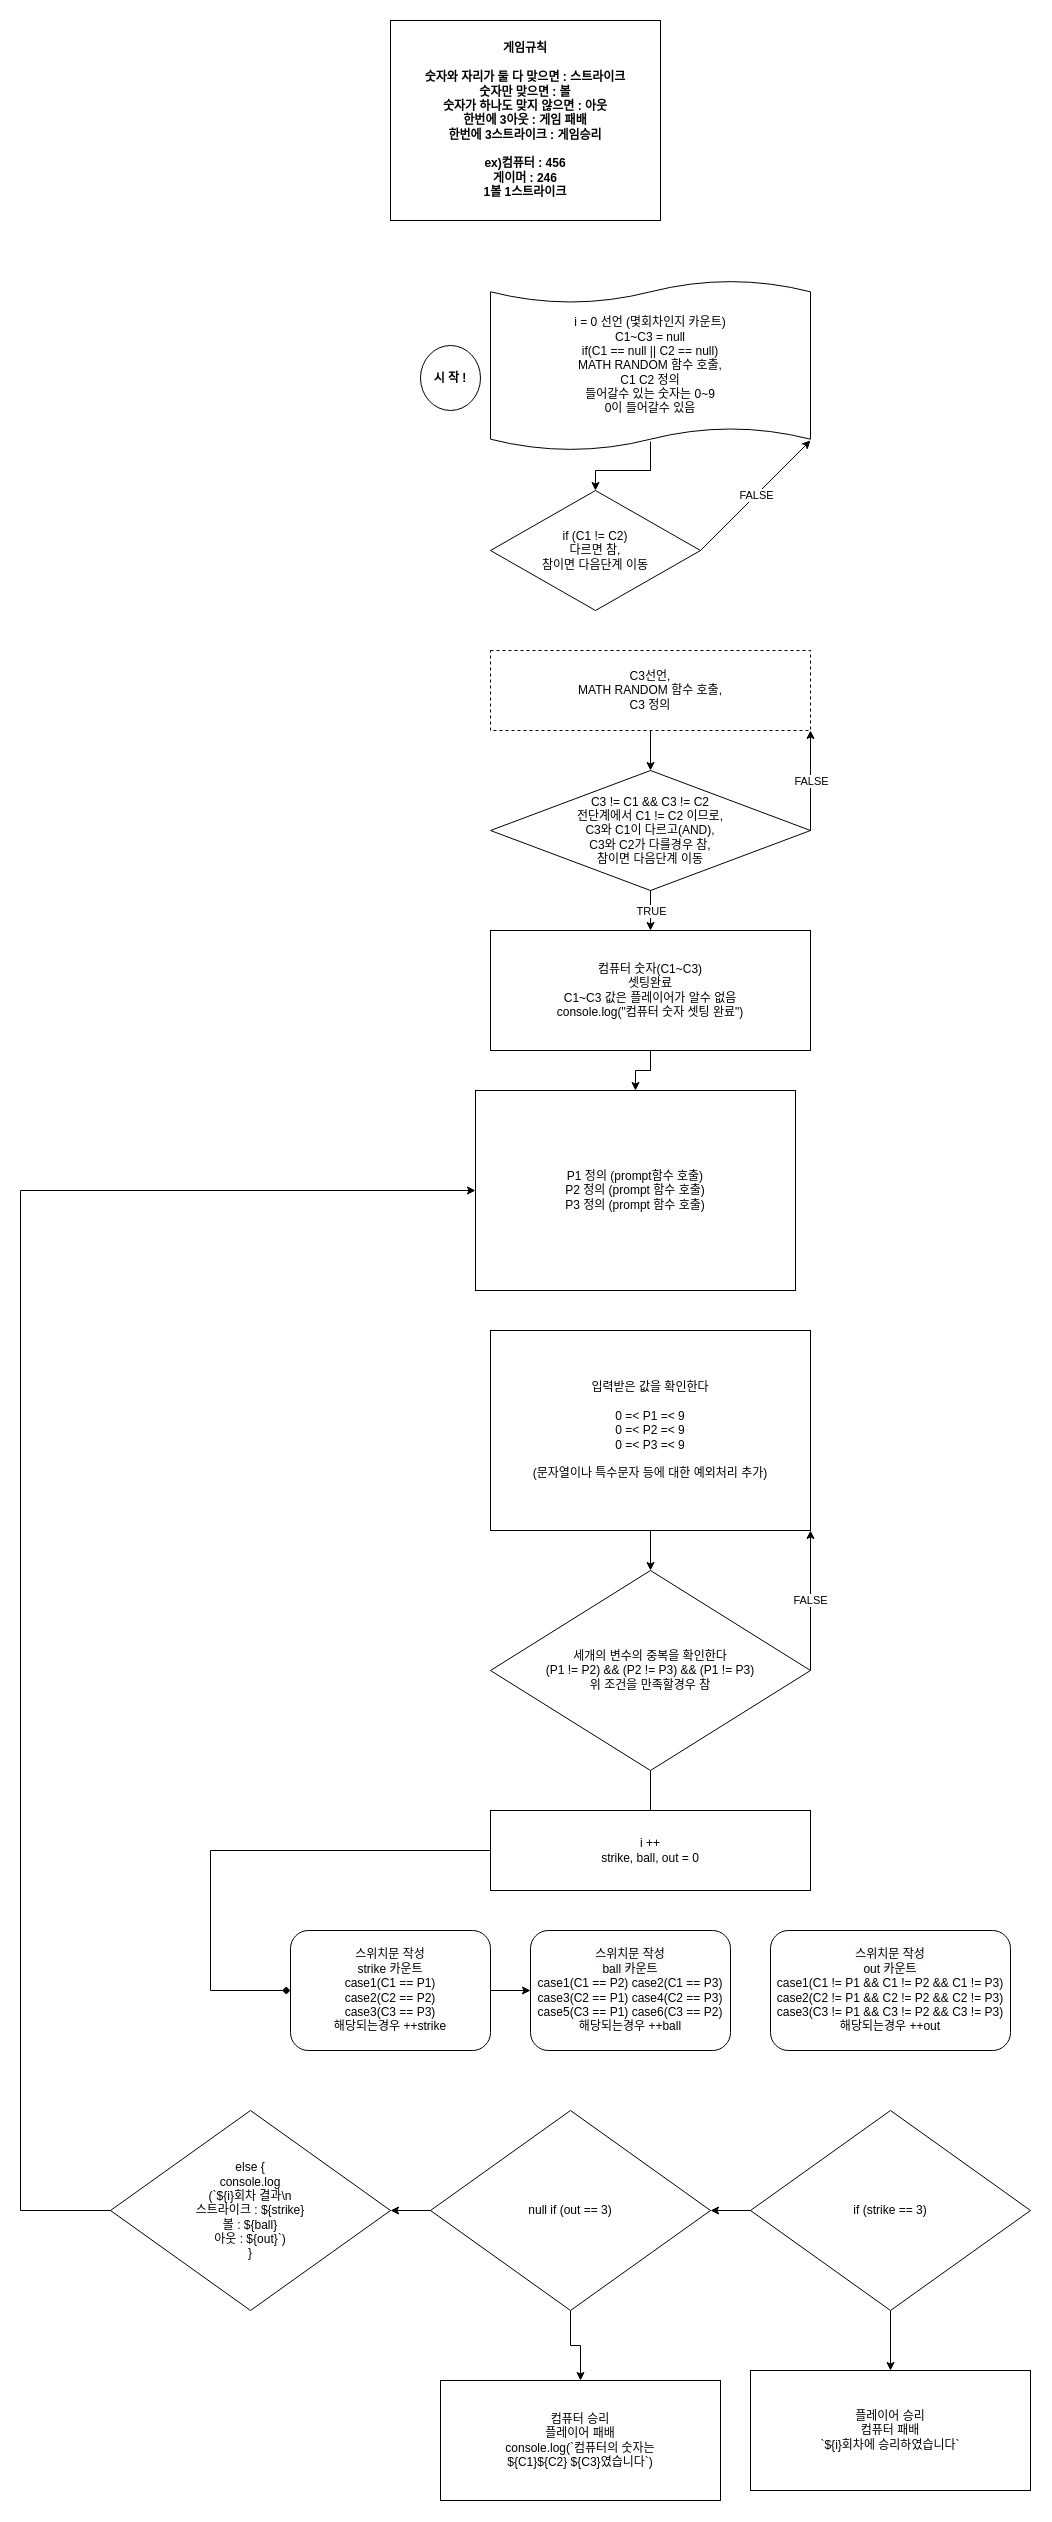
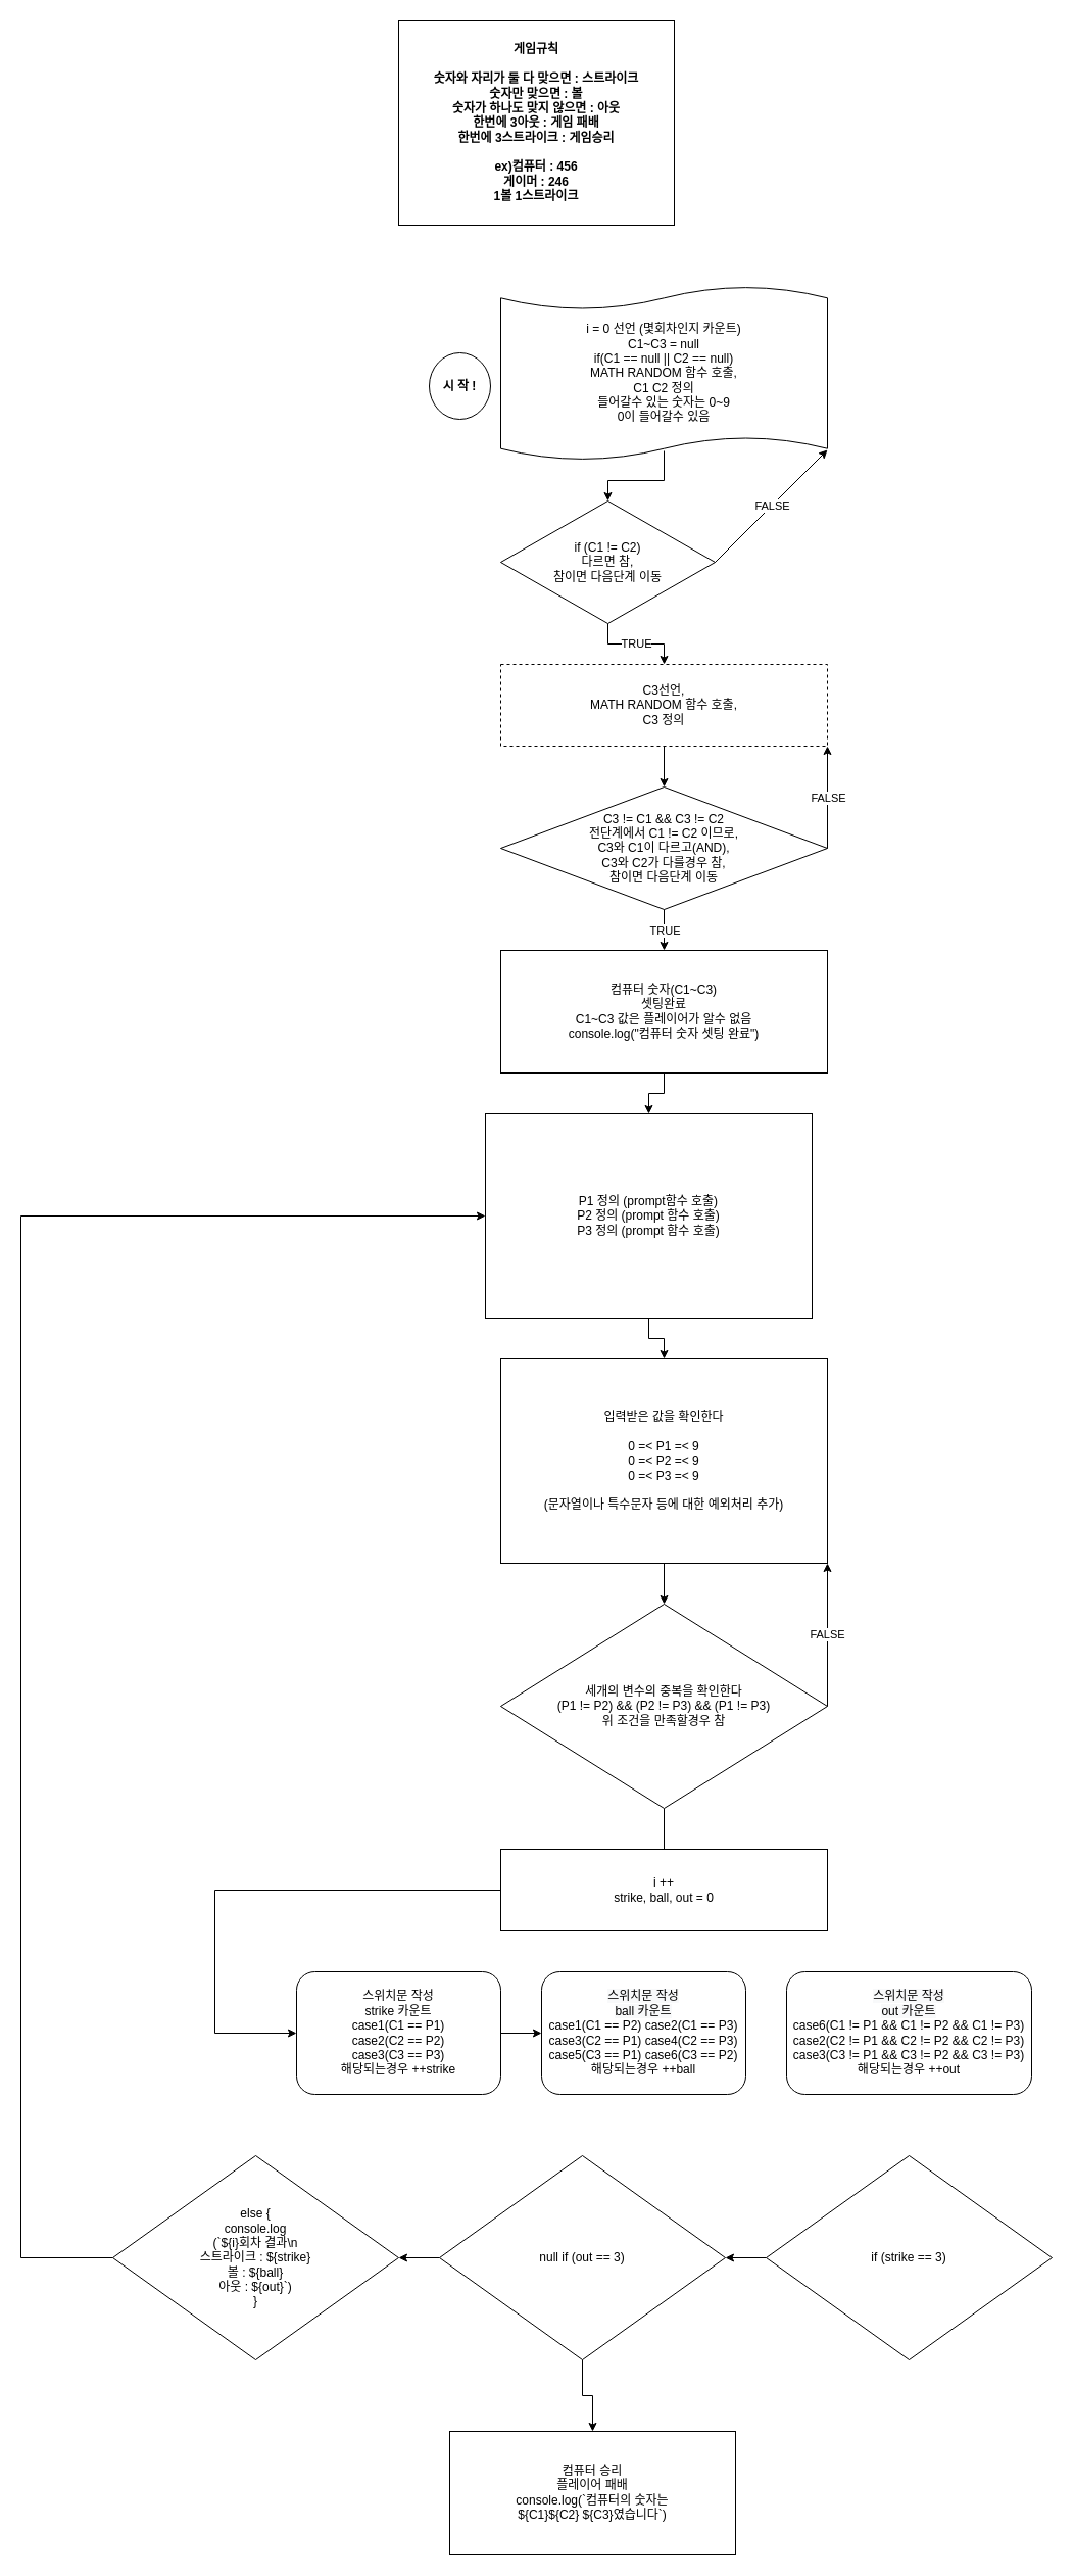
+ <mxCell id="5" value="TRUE" style="edgeStyle=orthogonalEdgeStyle;rounded=0;orthogonalLoop=1;jettySize=auto;html=1;strokeColor=default;" parent="1" source="4" target="7" edge="1"><mxGeometry relative="1" as="geometry" /></mxCell>
+ <mxCell id="12" value="" style="edgeStyle=orthogonalEdgeStyle;rounded=0;orthogonalLoop=1;jettySize=auto;html=1;" parent="1" source="14" target="30" edge="1"><mxGeometry relative="1" as="geometry" /></mxCell>
- <mxCell id="35" style="edgeStyle=orthogonalEdgeStyle;rounded=0;orthogonalLoop=1;jettySize=auto;html=1;entryX=0;entryY=0.5;entryDx=0;entryDy=0;endArrow=diamond;" edge="1" parent="1" source="36" target="32"><mxGeometry relative="1" as="geometry"><mxPoint x="210" y="2090" as="targetPoint" /><Array as="points"><mxPoint x="210" y="1850" /><mxPoint x="210" y="1990" /></Array></mxGeometry></mxCell>
+ <mxCell id="35" style="edgeStyle=orthogonalEdgeStyle;rounded=0;orthogonalLoop=1;jettySize=auto;html=1;entryX=0;entryY=0.5;entryDx=0;entryDy=0;" edge="1" parent="1" source="36" target="32"><mxGeometry relative="1" as="geometry"><mxPoint x="210" y="2090" as="targetPoint" /><Array as="points"><mxPoint x="210" y="1850" /><mxPoint x="210" y="1990" /></Array></mxGeometry></mxCell>
- <mxCell id="34" value="&lt;span style=&quot;color: rgb(0, 0, 0); font-family: Helvetica; font-size: 12px; font-style: normal; font-variant-ligatures: normal; font-variant-caps: normal; font-weight: 400; letter-spacing: normal; orphans: 2; text-align: center; text-indent: 0px; text-transform: none; widows: 2; word-spacing: 0px; -webkit-text-stroke-width: 0px; background-color: rgb(248, 249, 250); text-decoration-thickness: initial; text-decoration-style: initial; text-decoration-color: initial; float: none; display: inline !important;&quot;&gt;스위치문 작성&lt;/span&gt;&lt;br style=&quot;color: rgb(0, 0, 0); font-family: Helvetica; font-size: 12px; font-style: normal; font-variant-ligatures: normal; font-variant-caps: normal; font-weight: 400; letter-spacing: normal; orphans: 2; text-align: center; text-indent: 0px; text-transform: none; widows: 2; word-spacing: 0px; -webkit-text-stroke-width: 0px; background-color: rgb(248, 249, 250); text-decoration-thickness: initial; text-decoration-style: initial; text-decoration-color: initial;&quot;&gt;&lt;span style=&quot;color: rgb(0, 0, 0); font-family: Helvetica; font-size: 12px; font-style: normal; font-variant-ligatures: normal; font-variant-caps: normal; font-weight: 400; letter-spacing: normal; orphans: 2; text-align: center; text-indent: 0px; text-transform: none; widows: 2; word-spacing: 0px; -webkit-text-stroke-width: 0px; background-color: rgb(248, 249, 250); text-decoration-thickness: initial; text-decoration-style: initial; text-decoration-color: initial; float: none; display: inline !important;&quot;&gt;out 카운트&lt;br&gt;&lt;div&gt;case1(C1 != P1 &amp;amp;&amp;amp; C1 != P2 &amp;amp;&amp;amp; C1 != P3)&lt;/div&gt;&lt;div&gt;case2(C2 != P1 &amp;amp;&amp;amp; C2 != P2 &amp;amp;&amp;amp; C2 != P3)&lt;/div&gt;&lt;div&gt;case3(C3 != P1 &amp;amp;&amp;amp; C3 != P2 &amp;amp;&amp;amp; C3 != P3)&lt;/div&gt;&lt;div&gt;해당되는경우 ++out&lt;/div&gt;&lt;/span&gt;" style="rounded=1;whiteSpace=wrap;html=1;" vertex="1" parent="1"><mxGeometry x="770" y="1930" width="240" height="120" as="geometry" /></mxCell>
+ <mxCell id="34" value="&lt;span style=&quot;color: rgb(0, 0, 0); font-family: Helvetica; font-size: 12px; font-style: normal; font-variant-ligatures: normal; font-variant-caps: normal; font-weight: 400; letter-spacing: normal; orphans: 2; text-align: center; text-indent: 0px; text-transform: none; widows: 2; word-spacing: 0px; -webkit-text-stroke-width: 0px; background-color: rgb(248, 249, 250); text-decoration-thickness: initial; text-decoration-style: initial; text-decoration-color: initial; float: none; display: inline !important;&quot;&gt;스위치문 작성&lt;/span&gt;&lt;br style=&quot;color: rgb(0, 0, 0); font-family: Helvetica; font-size: 12px; font-style: normal; font-variant-ligatures: normal; font-variant-caps: normal; font-weight: 400; letter-spacing: normal; orphans: 2; text-align: center; text-indent: 0px; text-transform: none; widows: 2; word-spacing: 0px; -webkit-text-stroke-width: 0px; background-color: rgb(248, 249, 250); text-decoration-thickness: initial; text-decoration-style: initial; text-decoration-color: initial;&quot;&gt;&lt;span style=&quot;color: rgb(0, 0, 0); font-family: Helvetica; font-size: 12px; font-style: normal; font-variant-ligatures: normal; font-variant-caps: normal; font-weight: 400; letter-spacing: normal; orphans: 2; text-align: center; text-indent: 0px; text-transform: none; widows: 2; word-spacing: 0px; -webkit-text-stroke-width: 0px; background-color: rgb(248, 249, 250); text-decoration-thickness: initial; text-decoration-style: initial; text-decoration-color: initial; float: none; display: inline !important;&quot;&gt;out 카운트&lt;br&gt;&lt;div&gt;case6(C1 != P1 &amp;amp;&amp;amp; C1 != P2 &amp;amp;&amp;amp; C1 != P3)&lt;/div&gt;&lt;div&gt;case2(C2 != P1 &amp;amp;&amp;amp; C2 != P2 &amp;amp;&amp;amp; C2 != P3)&lt;/div&gt;&lt;div&gt;case3(C3 != P1 &amp;amp;&amp;amp; C3 != P2 &amp;amp;&amp;amp; C3 != P3)&lt;/div&gt;&lt;div&gt;해당되는경우 ++out&lt;/div&gt;&lt;/span&gt;" style="rounded=1;whiteSpace=wrap;html=1;" vertex="1" parent="1"><mxGeometry x="770" y="1930" width="240" height="120" as="geometry" /></mxCell>
- <mxCell id="16" value="" style="edgeStyle=orthogonalEdgeStyle;rounded=0;orthogonalLoop=1;jettySize=auto;html=1;" edge="1" parent="1" source="17" target="8"><mxGeometry relative="1" as="geometry" /></mxCell>
- <mxCell id="8" value="플레이어 승리&lt;br&gt;컴퓨터 패배&lt;br&gt;`${i}회차에 승리하였습니다`" style="rounded=0;whiteSpace=wrap;html=1;" parent="1" vertex="1"><mxGeometry x="750" y="2370" width="280" height="120" as="geometry" /></mxCell>
